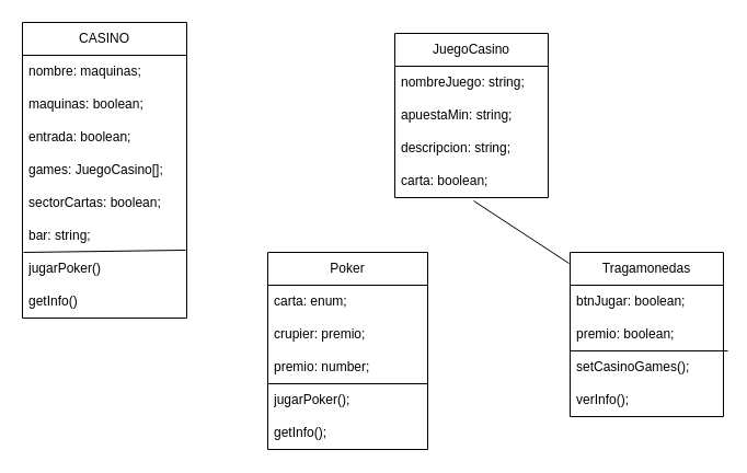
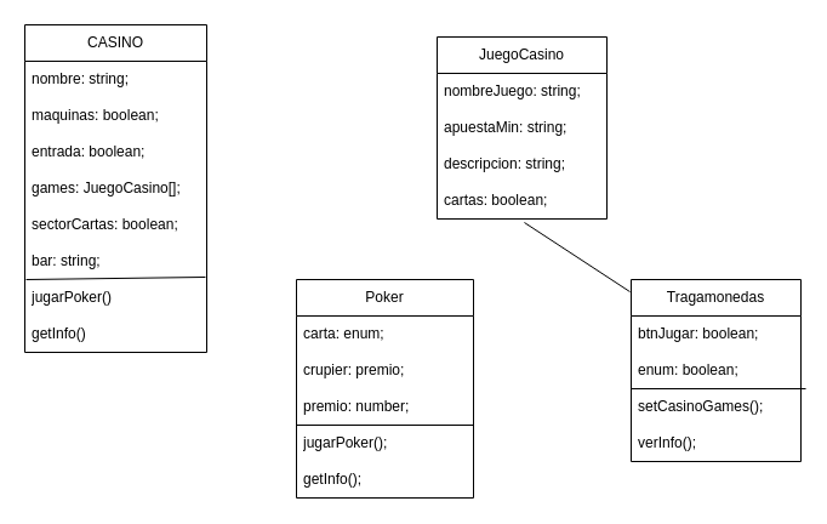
- <mxCell id="3" value="nombre: maquinas;" style="text;strokeColor=none;fillColor=none;align=left;verticalAlign=middle;spacingLeft=4;spacingRight=4;overflow=hidden;points=[[0,0.5],[1,0.5]];portConstraint=eastwest;rotatable=0;whiteSpace=wrap;html=1;" vertex="1" parent="2"><mxGeometry y="30" width="150" height="30" as="geometry" /></mxCell>
+ <mxCell id="3" value="nombre: string;" style="text;strokeColor=none;fillColor=none;align=left;verticalAlign=middle;spacingLeft=4;spacingRight=4;overflow=hidden;points=[[0,0.5],[1,0.5]];portConstraint=eastwest;rotatable=0;whiteSpace=wrap;html=1;" vertex="1" parent="2"><mxGeometry y="30" width="150" height="30" as="geometry" /></mxCell>
- <mxCell id="16" value="carta: boolean;" style="text;strokeColor=none;fillColor=none;align=left;verticalAlign=middle;spacingLeft=4;spacingRight=4;overflow=hidden;points=[[0,0.5],[1,0.5]];portConstraint=eastwest;rotatable=0;whiteSpace=wrap;html=1;" vertex="1" parent="12"><mxGeometry y="120" width="140" height="30" as="geometry" /></mxCell>
+ <mxCell id="16" value="cartas: boolean;" style="text;strokeColor=none;fillColor=none;align=left;verticalAlign=middle;spacingLeft=4;spacingRight=4;overflow=hidden;points=[[0,0.5],[1,0.5]];portConstraint=eastwest;rotatable=0;whiteSpace=wrap;html=1;" vertex="1" parent="12"><mxGeometry y="120" width="140" height="30" as="geometry" /></mxCell>
- <mxCell id="26" value="premio: boolean;" style="text;strokeColor=none;fillColor=none;align=left;verticalAlign=middle;spacingLeft=4;spacingRight=4;overflow=hidden;points=[[0,0.5],[1,0.5]];portConstraint=eastwest;rotatable=0;whiteSpace=wrap;html=1;" vertex="1" parent="24"><mxGeometry y="60" width="140" height="30" as="geometry" /></mxCell>
+ <mxCell id="26" value="enum: boolean;" style="text;strokeColor=none;fillColor=none;align=left;verticalAlign=middle;spacingLeft=4;spacingRight=4;overflow=hidden;points=[[0,0.5],[1,0.5]];portConstraint=eastwest;rotatable=0;whiteSpace=wrap;html=1;" vertex="1" parent="24"><mxGeometry y="60" width="140" height="30" as="geometry" /></mxCell>
